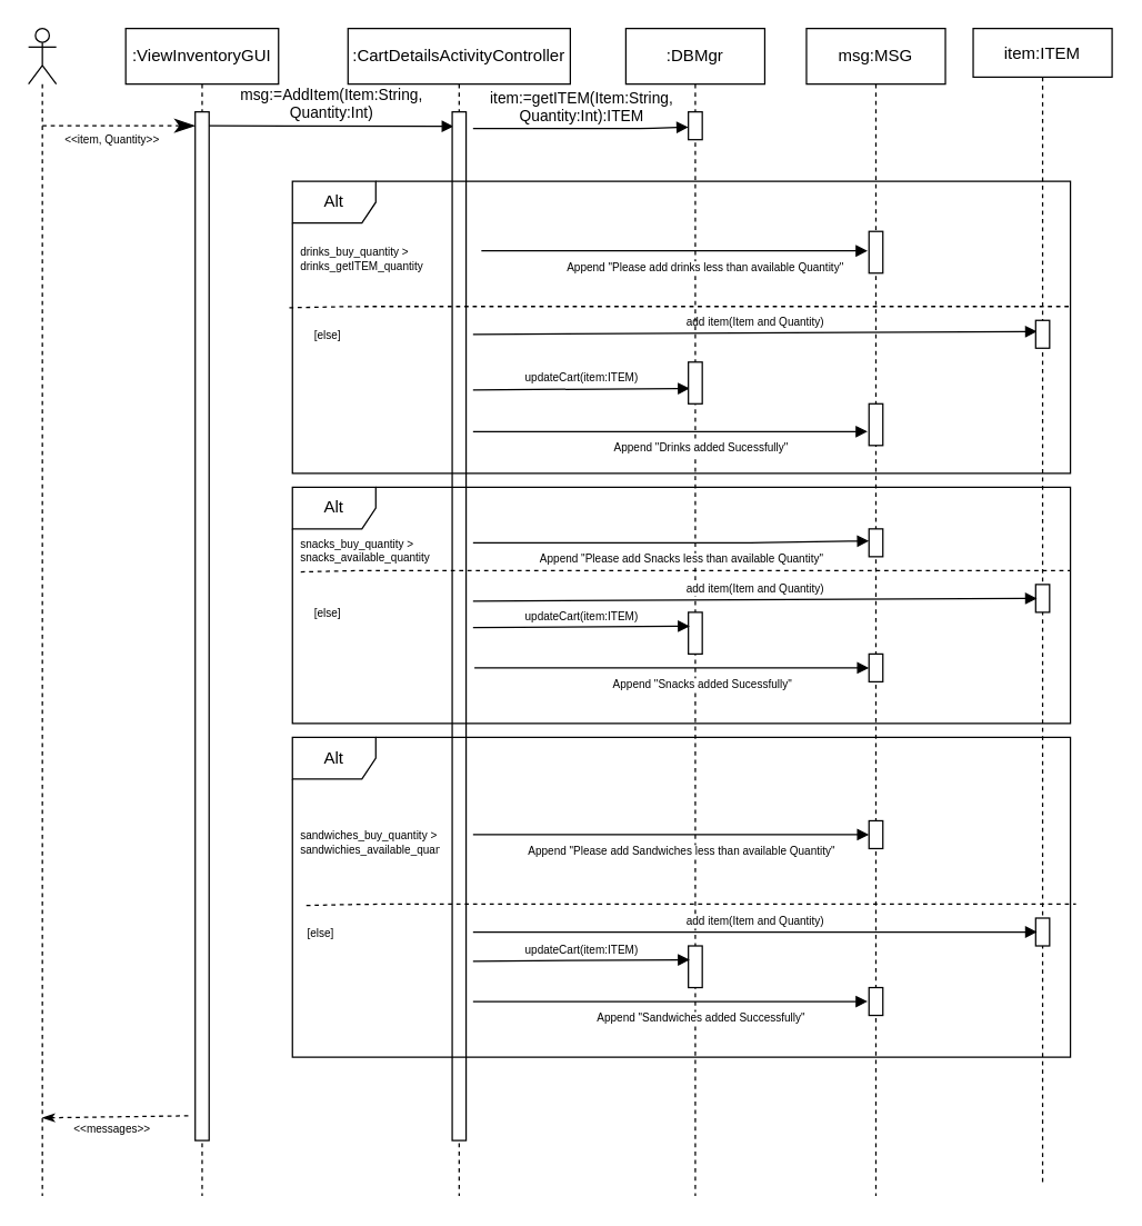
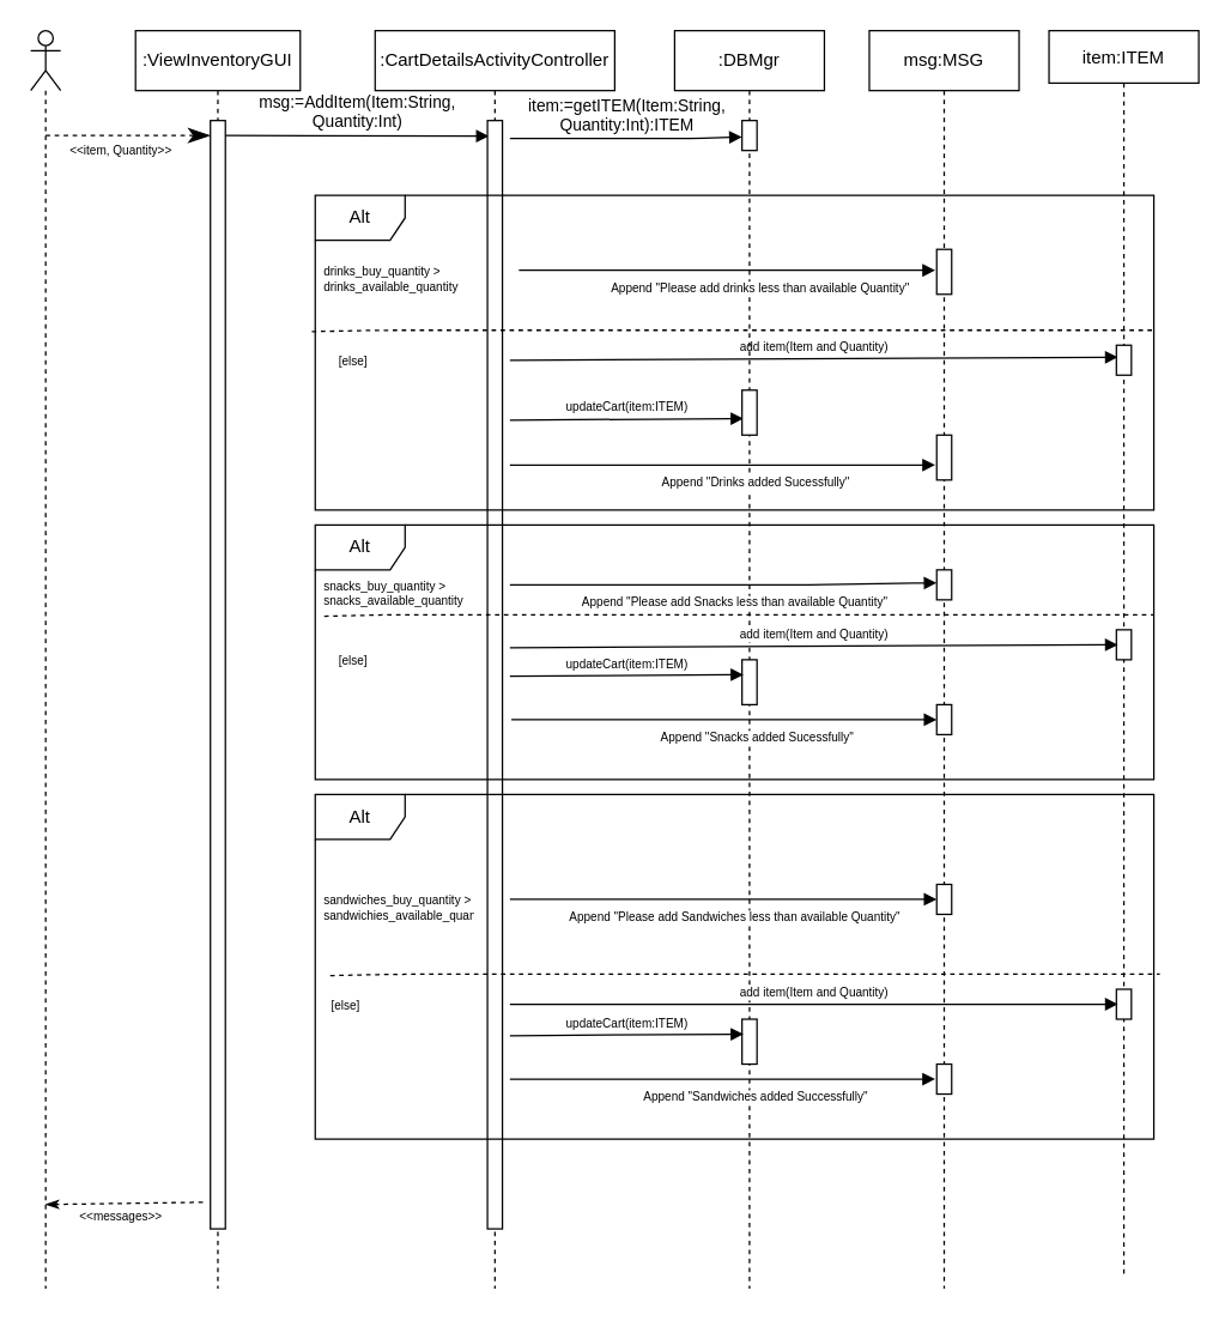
- <mxCell id="27" value="drinks_buy_quantity &gt;&#10;drinks_getITEM_quantity" style="text;strokeColor=none;fillColor=none;align=left;verticalAlign=top;spacingLeft=4;spacingRight=4;overflow=hidden;rotatable=0;points=[[0,0.5],[1,0.5]];portConstraint=eastwest;fontSize=8;" parent="1" vertex="1"><mxGeometry x="210" y="170" width="100" height="26" as="geometry" /></mxCell>
+ <mxCell id="27" value="drinks_buy_quantity &gt;&#10;drinks_available_quantity" style="text;strokeColor=none;fillColor=none;align=left;verticalAlign=top;spacingLeft=4;spacingRight=4;overflow=hidden;rotatable=0;points=[[0,0.5],[1,0.5]];portConstraint=eastwest;fontSize=8;" parent="1" vertex="1"><mxGeometry x="210" y="170" width="100" height="26" as="geometry" /></mxCell>
